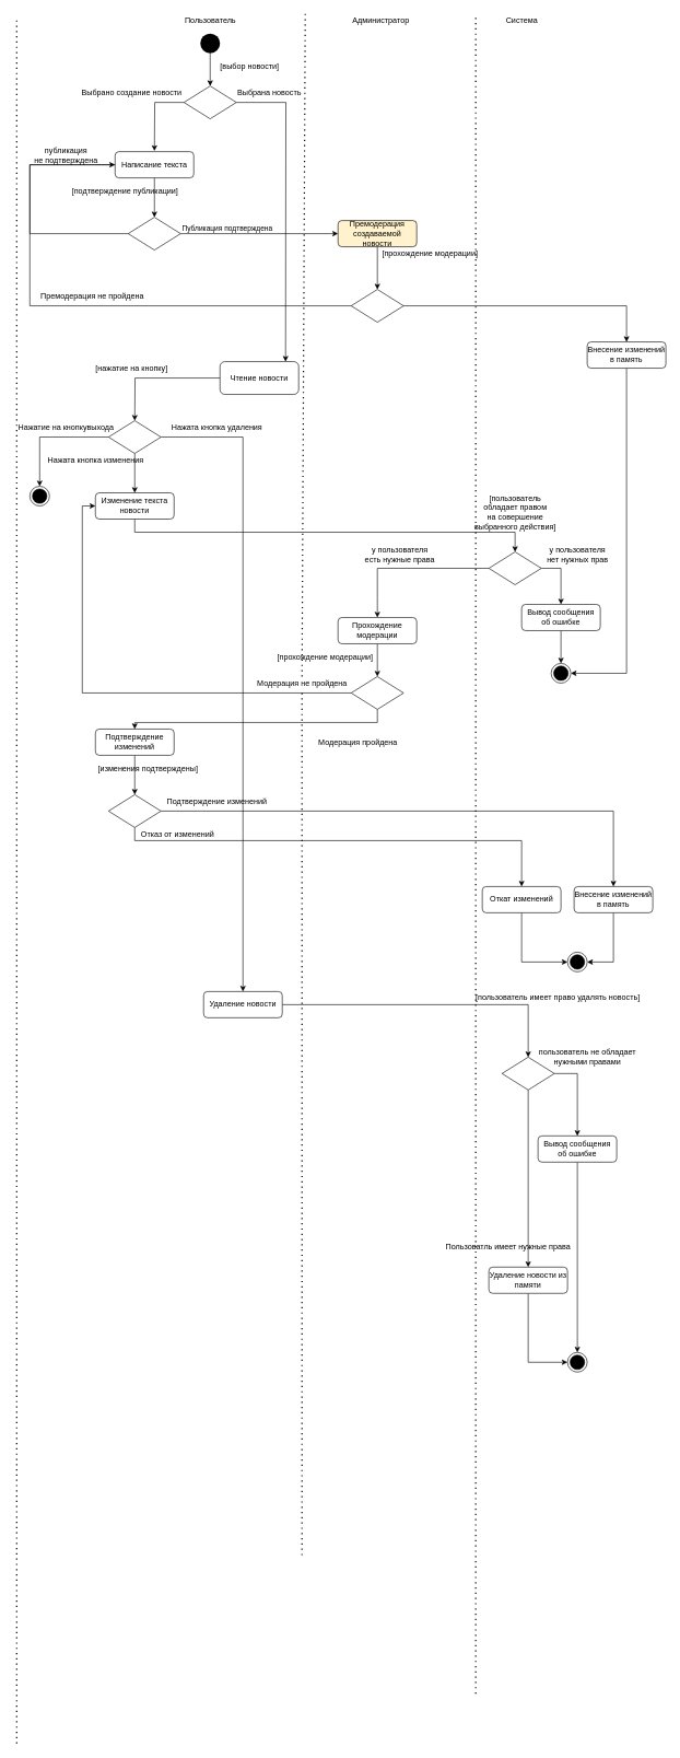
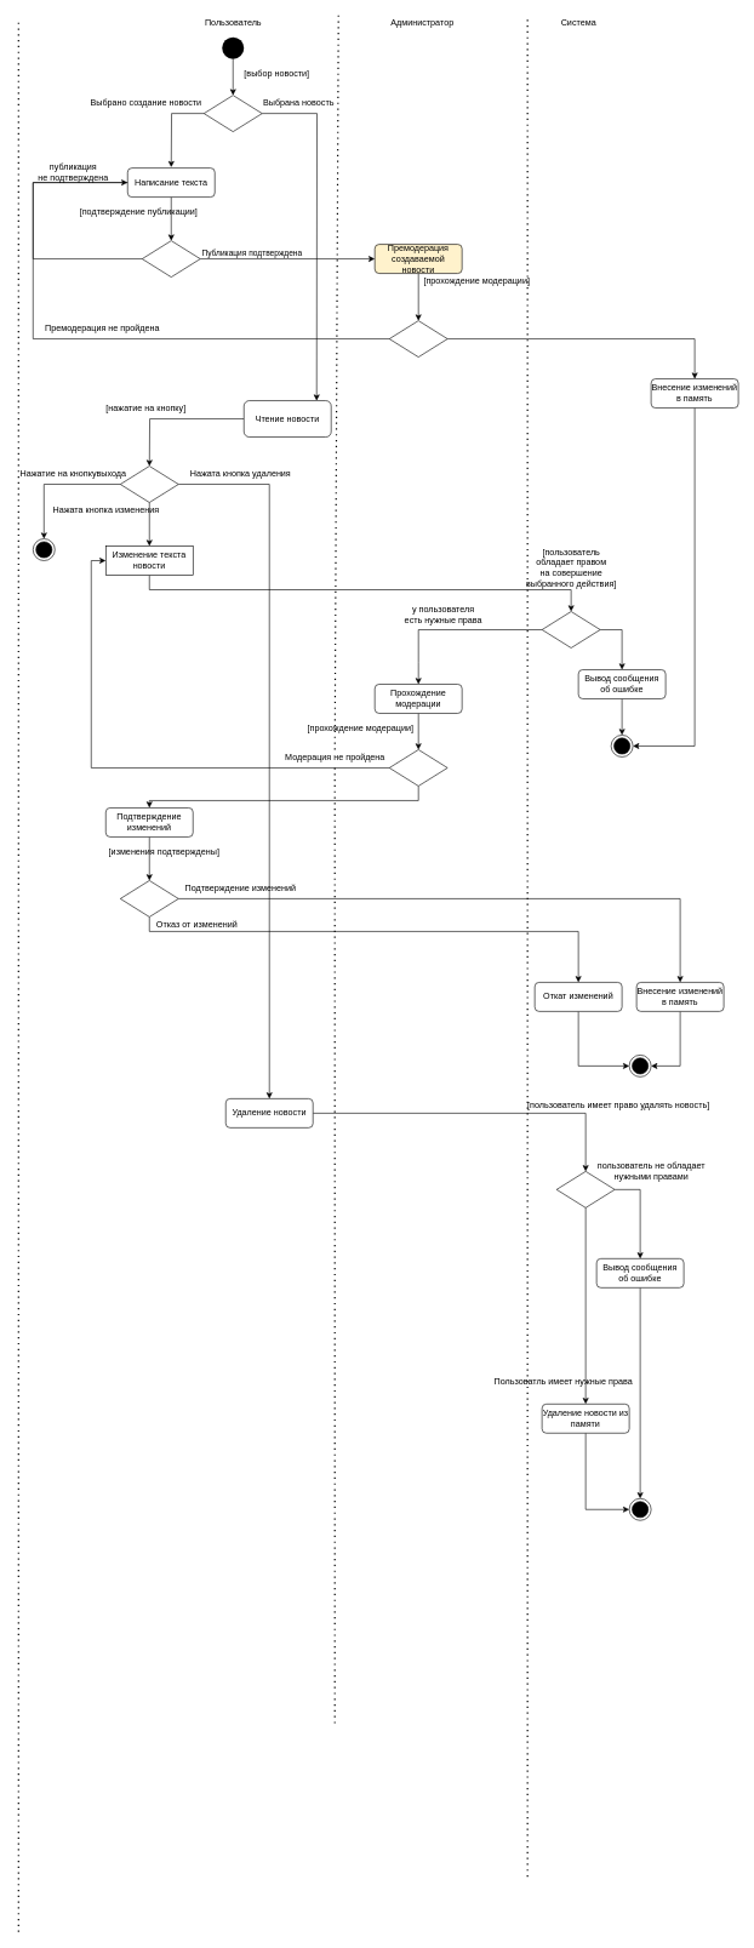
- <mxCell id="44" value="Изменение текста новости" style="rounded=1;whiteSpace=wrap;html=1;" vertex="1" parent="1"><mxGeometry x="145" y="750" width="120" height="40" as="geometry" /></mxCell>
+ <mxCell id="44" value="Изменение текста новости" style="whiteSpace=wrap;html=1;rounded=0;" vertex="1" parent="1"><mxGeometry x="145" y="750" width="120" height="40" as="geometry" /></mxCell>
- <mxCell id="60" value="у пользователя &lt;br&gt;нет нужных прав" style="text;html=1;align=center;verticalAlign=middle;resizable=0;points=[];autosize=1;strokeColor=none;fillColor=none;" vertex="1" parent="1"><mxGeometry x="825" y="830" width="110" height="30" as="geometry" /></mxCell>
- <mxCell id="65" value="Модерация пройдена" style="text;html=1;align=center;verticalAlign=middle;resizable=0;points=[];autosize=1;strokeColor=none;fillColor=none;" vertex="1" parent="1"><mxGeometry x="475" y="1120" width="140" height="20" as="geometry" /></mxCell>
